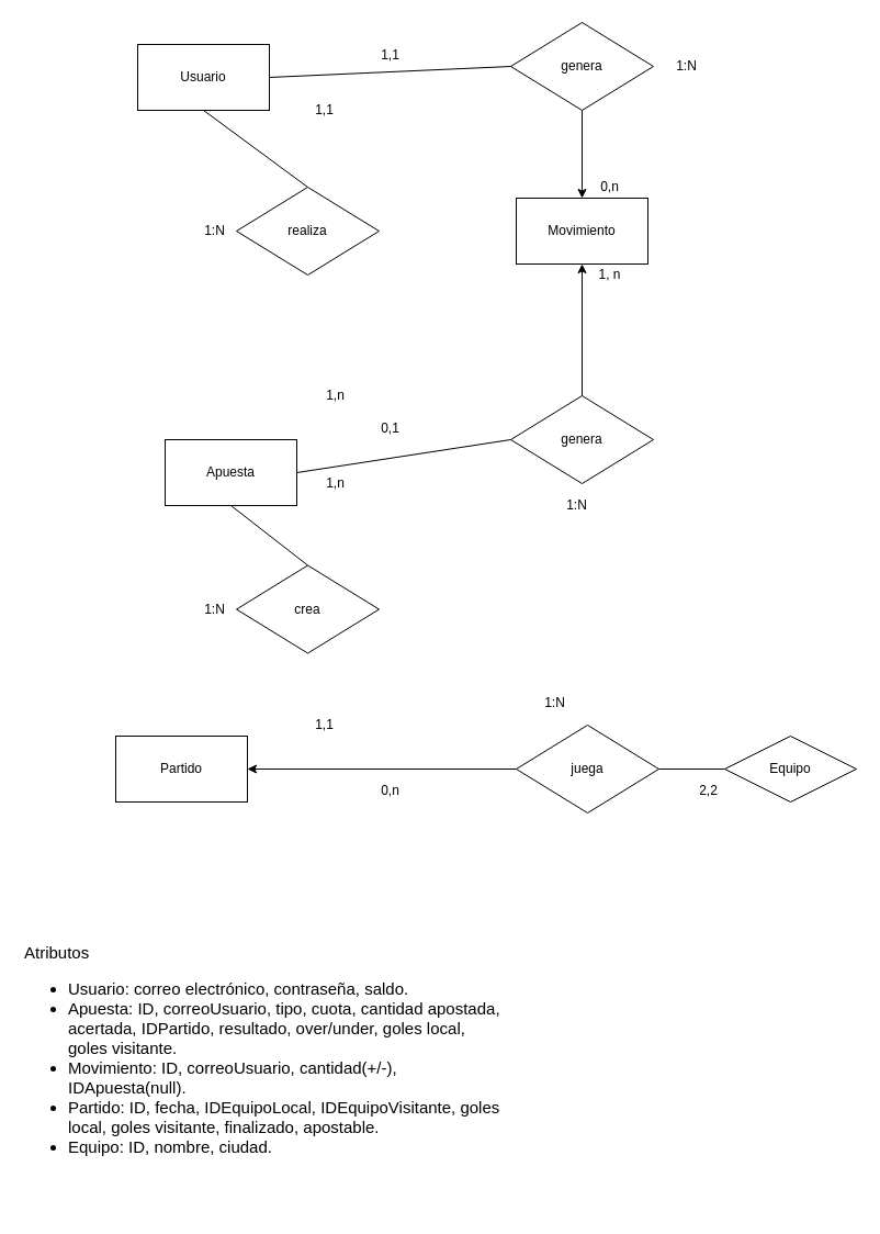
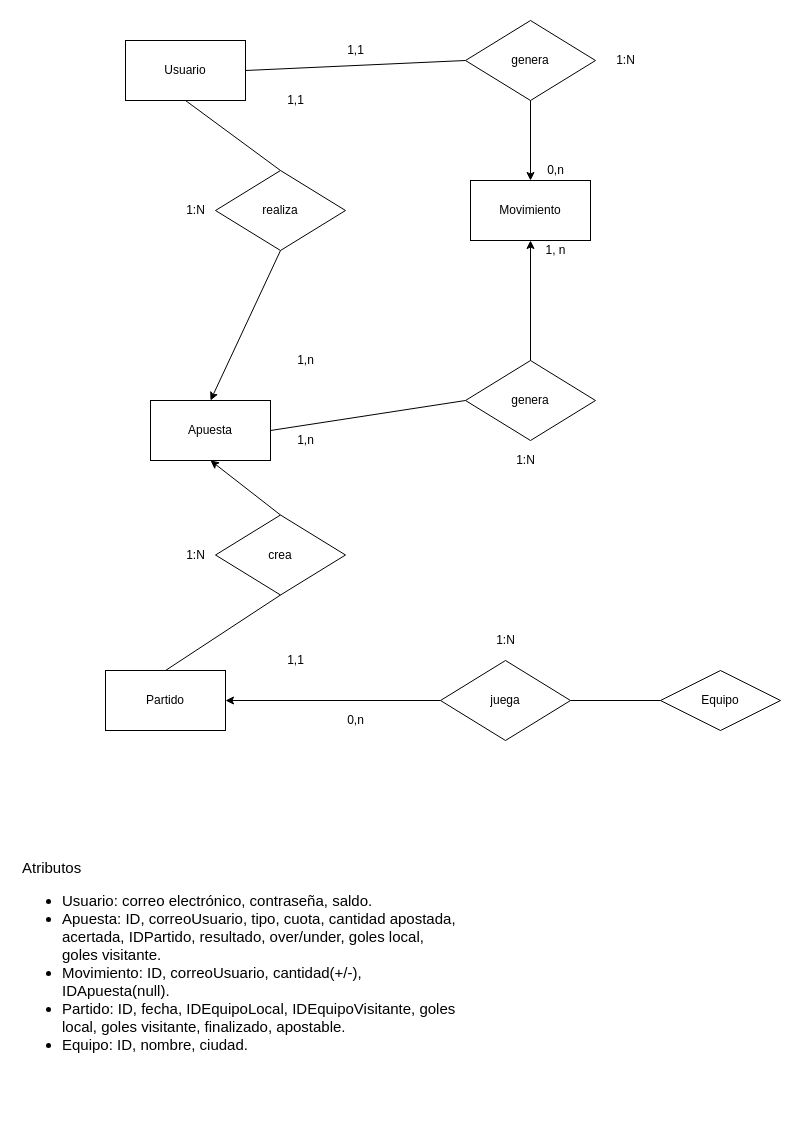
+ <mxCell id="13" value="" style="endArrow=classic;html=1;exitX=0.5;exitY=1;exitDx=0;exitDy=0;entryX=0.5;entryY=0;entryDx=0;entryDy=0;" parent="1" source="7" target="3" edge="1"><mxGeometry width="50" height="50" relative="1" as="geometry"><mxPoint x="370" y="430" as="sourcePoint" /><mxPoint x="420" y="380" as="targetPoint" /></mxGeometry></mxCell>
- <mxCell id="29" value="&lt;font style=&quot;vertical-align: inherit&quot;&gt;&lt;font style=&quot;vertical-align: inherit&quot;&gt;0,1&lt;/font&gt;&lt;/font&gt;" style="text;html=1;align=center;verticalAlign=middle;resizable=0;points=[];autosize=1;" parent="1" vertex="1"><mxGeometry x="340" y="380" width="30" height="20" as="geometry" /></mxCell>
- <mxCell id="20" value="" style="endArrow=none;html=1;exitX=0.5;exitY=0;exitDx=0;exitDy=0;entryX=0.5;entryY=1;entryDx=0;entryDy=0;" parent="1" source="9" target="3" edge="1"><mxGeometry width="50" height="50" relative="1" as="geometry"><mxPoint x="370" y="430" as="sourcePoint" /><mxPoint x="420" y="380" as="targetPoint" /></mxGeometry></mxCell>
+ <mxCell id="20" value="" style="endArrow=classic;html=1;exitX=0.5;exitY=0;exitDx=0;exitDy=0;entryX=0.5;entryY=1;entryDx=0;entryDy=0;" parent="1" source="9" target="3" edge="1"><mxGeometry width="50" height="50" relative="1" as="geometry"><mxPoint x="370" y="430" as="sourcePoint" /><mxPoint x="420" y="380" as="targetPoint" /></mxGeometry></mxCell>
+ <mxCell id="19" value="" style="endArrow=none;html=1;entryX=0.5;entryY=0;entryDx=0;entryDy=0;exitX=0.5;exitY=1;exitDx=0;exitDy=0;" parent="1" source="9" target="5" edge="1"><mxGeometry width="50" height="50" relative="1" as="geometry"><mxPoint x="160" y="680" as="sourcePoint" /><mxPoint x="210" y="630" as="targetPoint" /></mxGeometry></mxCell>
- <mxCell id="10" value="juega" style="rhombus;whiteSpace=wrap;html=1;gradientColor=none;" parent="1" vertex="1"><mxGeometry x="470" y="660" width="130" height="80" as="geometry" /></mxCell>
+ <mxCell id="10" value="juega" style="rhombus;whiteSpace=wrap;html=1;gradientColor=none;" parent="1" vertex="1"><mxGeometry x="440" y="660" width="130" height="80" as="geometry" /></mxCell>
- <mxCell id="36" value="2,2" style="text;html=1;align=center;verticalAlign=middle;resizable=0;points=[];autosize=1;" parent="1" vertex="1"><mxGeometry x="630" y="710" width="30" height="20" as="geometry" /></mxCell>
